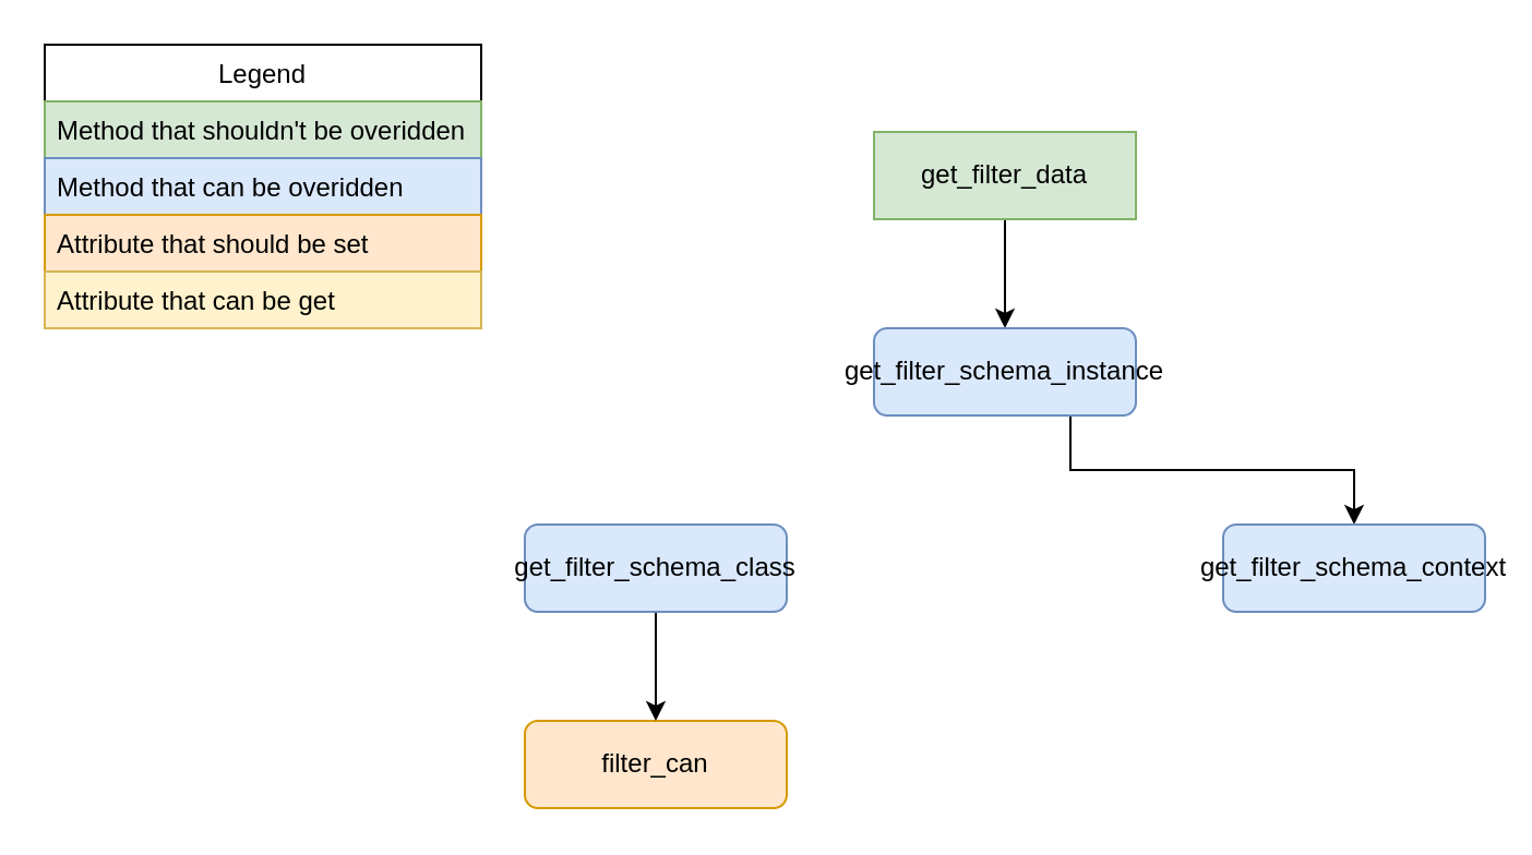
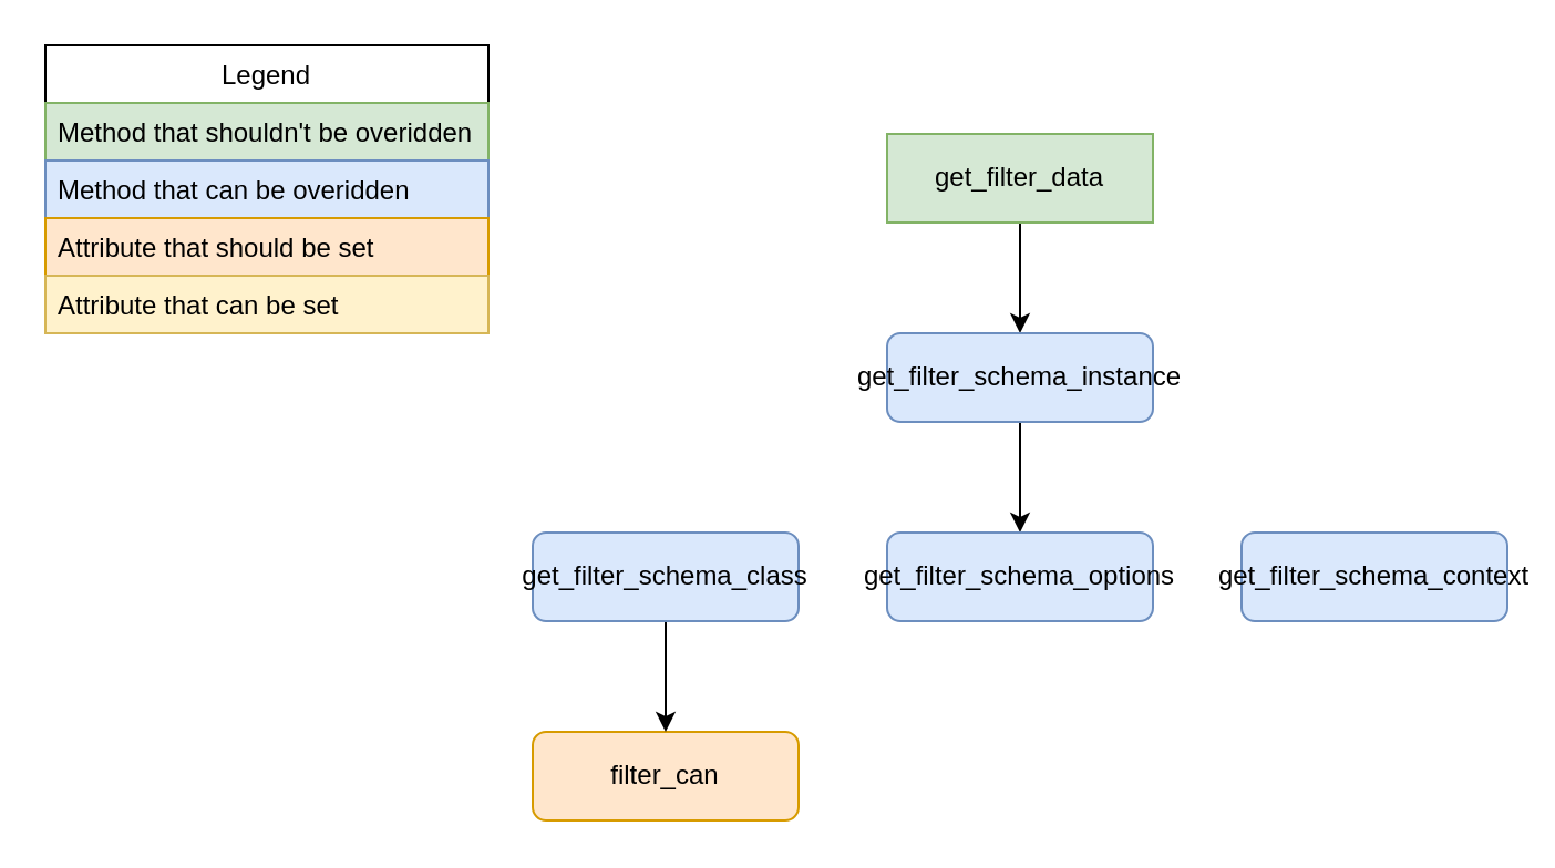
- <mxCell id="6" value="Attribute that can be get" style="text;strokeColor=#d6b656;fillColor=#fff2cc;align=left;verticalAlign=top;spacingLeft=4;spacingRight=4;overflow=hidden;rotatable=0;points=[[0,0.5],[1,0.5]];portConstraint=eastwest;" vertex="1" parent="1"><mxGeometry x="20" y="124" width="200" height="26" as="geometry" /></mxCell>
+ <mxCell id="6" value="Attribute that can be set" style="text;strokeColor=#d6b656;fillColor=#fff2cc;align=left;verticalAlign=top;spacingLeft=4;spacingRight=4;overflow=hidden;rotatable=0;points=[[0,0.5],[1,0.5]];portConstraint=eastwest;" vertex="1" parent="1"><mxGeometry x="20" y="124" width="200" height="26" as="geometry" /></mxCell>
+ <mxCell id="9" style="edgeStyle=orthogonalEdgeStyle;rounded=0;orthogonalLoop=1;jettySize=auto;html=1;exitX=0.5;exitY=1;exitDx=0;exitDy=0;entryX=0.5;entryY=0;entryDx=0;entryDy=0;" edge="1" parent="1" source="11" target="15"><mxGeometry relative="1" as="geometry" /></mxCell>
- <mxCell id="10" style="edgeStyle=orthogonalEdgeStyle;rounded=0;orthogonalLoop=1;jettySize=auto;html=1;exitX=0.75;exitY=1;exitDx=0;exitDy=0;entryX=0.5;entryY=0;entryDx=0;entryDy=0;" edge="1" parent="1" source="11" target="16"><mxGeometry relative="1" as="geometry" /></mxCell>
+ <mxCell id="15" value="get_filter_schema_options" style="rounded=1;whiteSpace=wrap;html=1;fillColor=#dae8fc;strokeColor=#6c8ebf;" vertex="1" parent="1"><mxGeometry x="400" y="240" width="120" height="40" as="geometry" /></mxCell>
